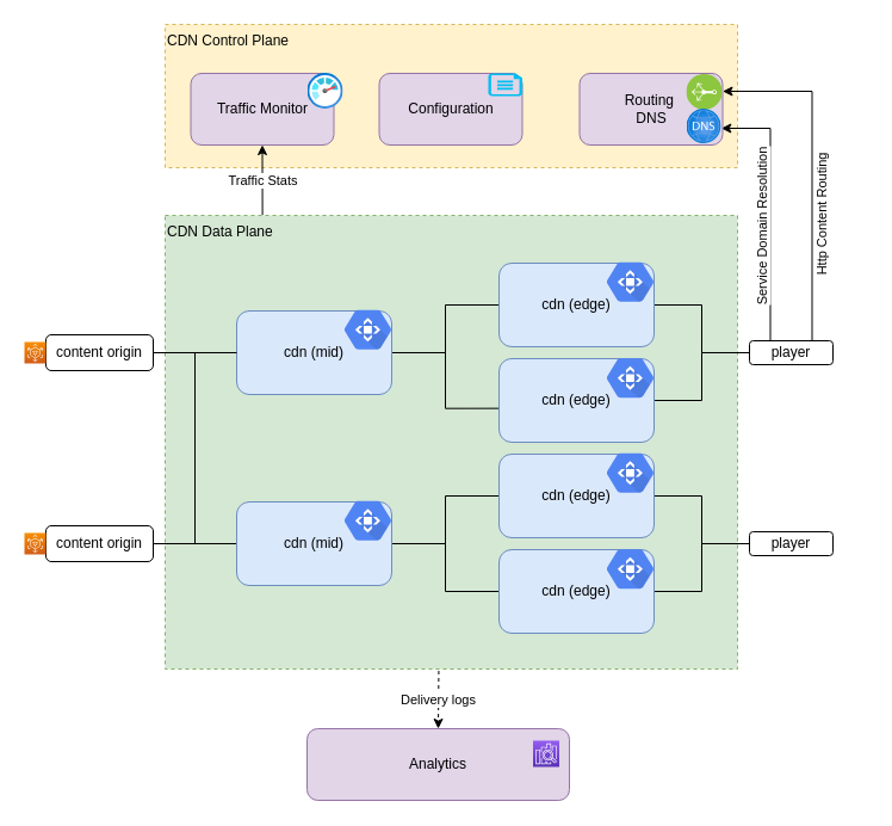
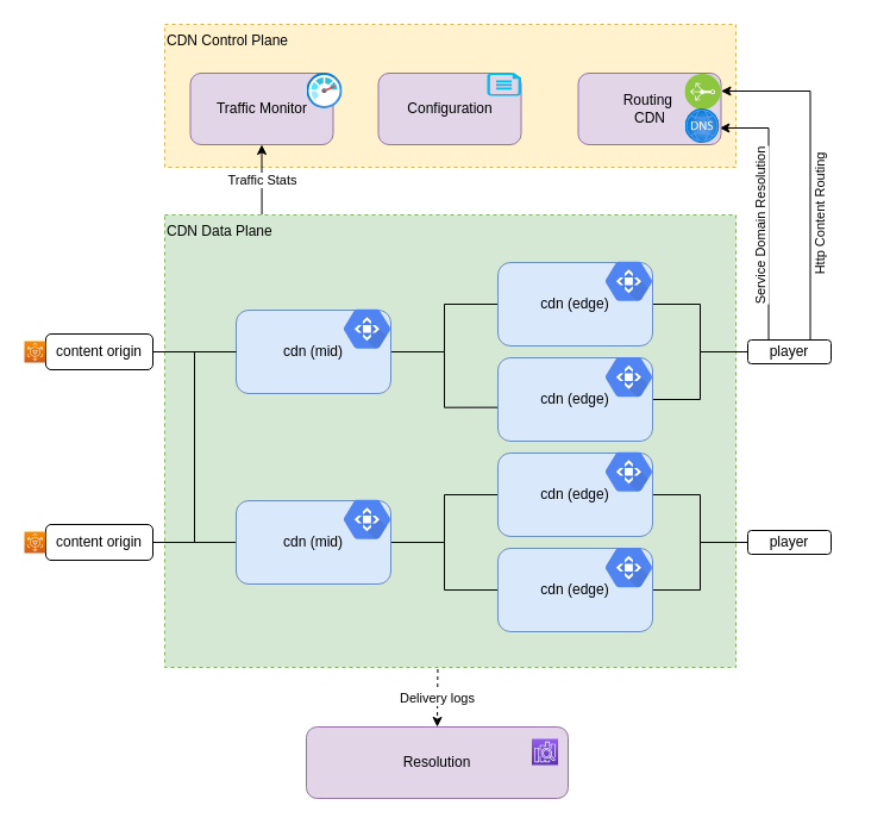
- <mxCell id="41" value="Routing&amp;nbsp;&lt;br&gt;DNS" style="rounded=1;whiteSpace=wrap;html=1;fillColor=#e1d5e7;strokeColor=#9673a6;" vertex="1" parent="1"><mxGeometry x="485.5" y="61" width="120" height="60" as="geometry" /></mxCell>
+ <mxCell id="41" value="Routing&amp;nbsp;&lt;br&gt;CDN" style="rounded=1;whiteSpace=wrap;html=1;fillColor=#e1d5e7;strokeColor=#9673a6;" vertex="1" parent="1"><mxGeometry x="485.5" y="61" width="120" height="60" as="geometry" /></mxCell>
- <mxCell id="47" value="Analytics" style="rounded=1;whiteSpace=wrap;html=1;fillColor=#e1d5e7;strokeColor=#9673a6;" vertex="1" parent="1"><mxGeometry x="257" y="610" width="220" height="60" as="geometry" /></mxCell>
+ <mxCell id="47" value="Resolution" style="rounded=1;whiteSpace=wrap;html=1;fillColor=#e1d5e7;strokeColor=#9673a6;" vertex="1" parent="1"><mxGeometry x="257" y="610" width="220" height="60" as="geometry" /></mxCell>
